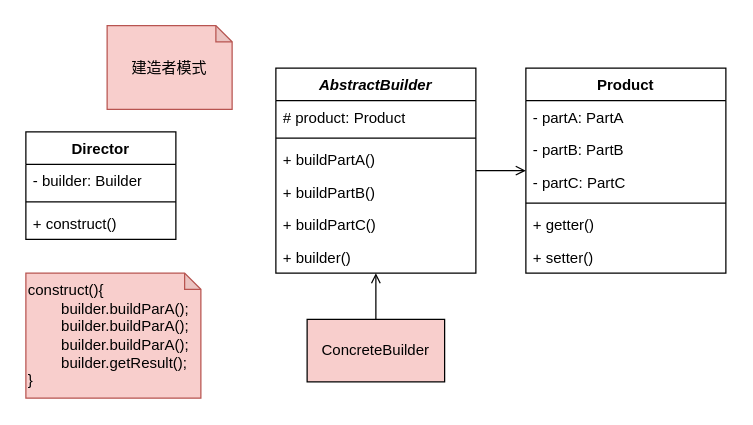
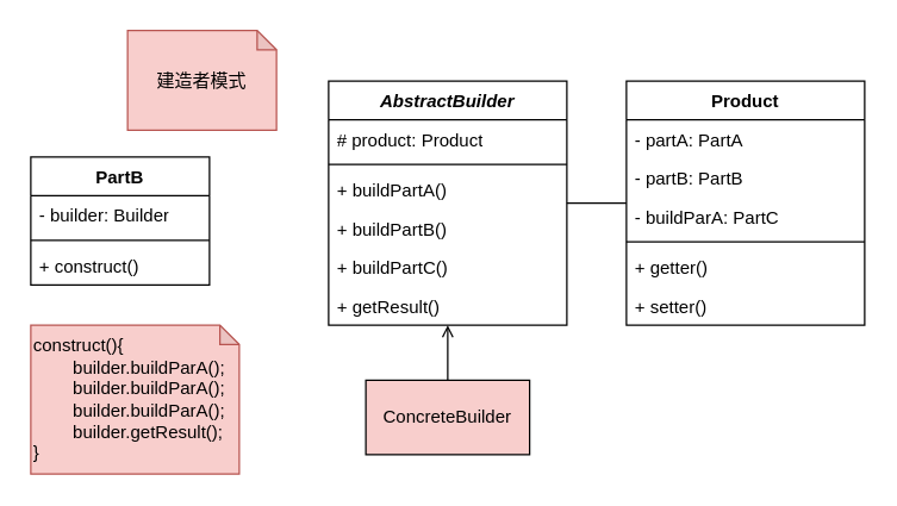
- <mxCell id="2" value="Director" style="swimlane;fontStyle=1;align=center;verticalAlign=top;childLayout=stackLayout;horizontal=1;startSize=26;horizontalStack=0;resizeParent=1;resizeParentMax=0;resizeLast=0;collapsible=1;marginBottom=0;whiteSpace=wrap;html=1;" vertex="1" parent="1"><mxGeometry x="20" y="105" width="120" height="86" as="geometry" /></mxCell>
+ <mxCell id="2" value="PartB" style="swimlane;fontStyle=1;align=center;verticalAlign=top;childLayout=stackLayout;horizontal=1;startSize=26;horizontalStack=0;resizeParent=1;resizeParentMax=0;resizeLast=0;collapsible=1;marginBottom=0;whiteSpace=wrap;html=1;" vertex="1" parent="1"><mxGeometry x="20" y="105" width="120" height="86" as="geometry" /></mxCell>
- <mxCell id="6" style="edgeStyle=orthogonalEdgeStyle;rounded=0;orthogonalLoop=1;jettySize=auto;html=1;endArrow=open;endFill=0;" edge="1" parent="1" source="7" target="14"><mxGeometry relative="1" as="geometry" /></mxCell>
+ <mxCell id="6" style="edgeStyle=orthogonalEdgeStyle;rounded=0;orthogonalLoop=1;jettySize=auto;html=1;endArrow=none;endFill=0;" edge="1" parent="1" source="7" target="14"><mxGeometry relative="1" as="geometry" /></mxCell>
- <mxCell id="17" value="- partC: PartC" style="text;strokeColor=none;fillColor=none;align=left;verticalAlign=top;spacingLeft=4;spacingRight=4;overflow=hidden;rotatable=0;points=[[0,0.5],[1,0.5]];portConstraint=eastwest;whiteSpace=wrap;html=1;" vertex="1" parent="14"><mxGeometry y="78" width="160" height="26" as="geometry" /></mxCell>
+ <mxCell id="17" value="- buildParA: PartC" style="text;strokeColor=none;fillColor=none;align=left;verticalAlign=top;spacingLeft=4;spacingRight=4;overflow=hidden;rotatable=0;points=[[0,0.5],[1,0.5]];portConstraint=eastwest;whiteSpace=wrap;html=1;" vertex="1" parent="14"><mxGeometry y="78" width="160" height="26" as="geometry" /></mxCell>
- <mxCell id="13" value="+ builder()" style="text;strokeColor=none;fillColor=none;align=left;verticalAlign=top;spacingLeft=4;spacingRight=4;overflow=hidden;rotatable=0;points=[[0,0.5],[1,0.5]];portConstraint=eastwest;whiteSpace=wrap;html=1;" vertex="1" parent="7"><mxGeometry y="138" width="160" height="26" as="geometry" /></mxCell>
+ <mxCell id="13" value="+ getResult()" style="text;strokeColor=none;fillColor=none;align=left;verticalAlign=top;spacingLeft=4;spacingRight=4;overflow=hidden;rotatable=0;points=[[0,0.5],[1,0.5]];portConstraint=eastwest;whiteSpace=wrap;html=1;" vertex="1" parent="7"><mxGeometry y="138" width="160" height="26" as="geometry" /></mxCell>
